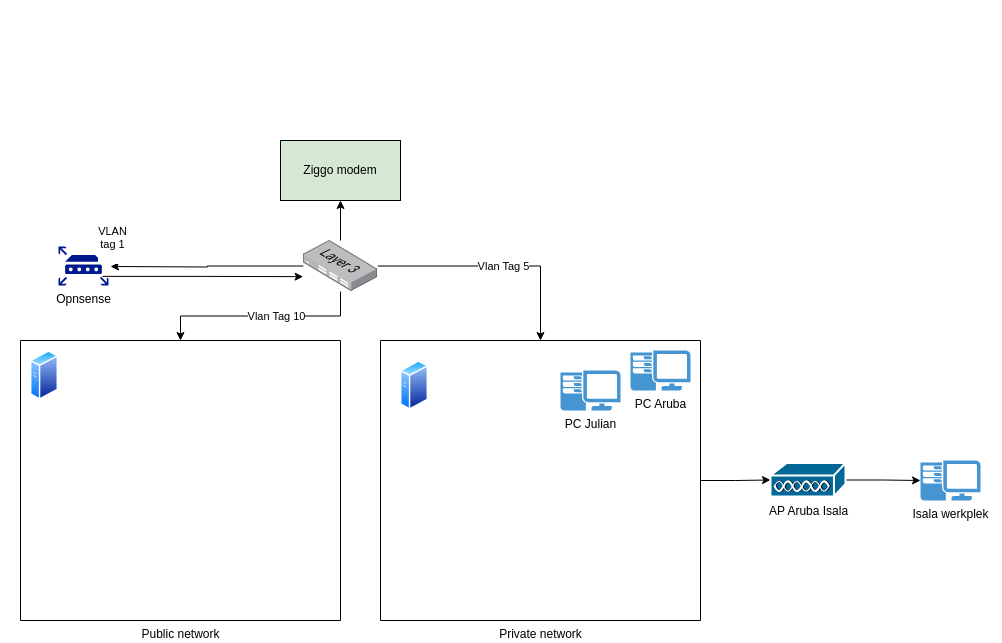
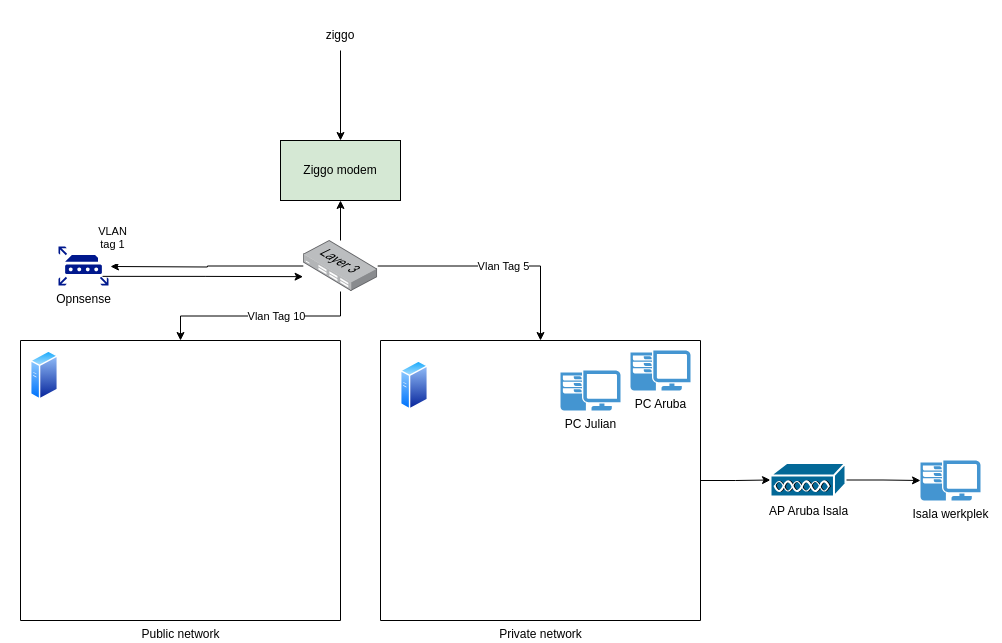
+ <mxCell id="5" value="&lt;div&gt;ziggo&lt;/div&gt;" style="text;html=1;strokeColor=none;fillColor=none;align=center;verticalAlign=middle;whiteSpace=wrap;rounded=0;" vertex="1" parent="1"><mxGeometry x="310" y="20" width="60" height="30" as="geometry" /></mxCell>
+ <mxCell id="4" style="edgeStyle=orthogonalEdgeStyle;rounded=0;orthogonalLoop=1;jettySize=auto;html=1;entryX=0.5;entryY=0;entryDx=0;entryDy=0;" edge="1" parent="1" source="5" target="3"><mxGeometry relative="1" as="geometry" /></mxCell>
